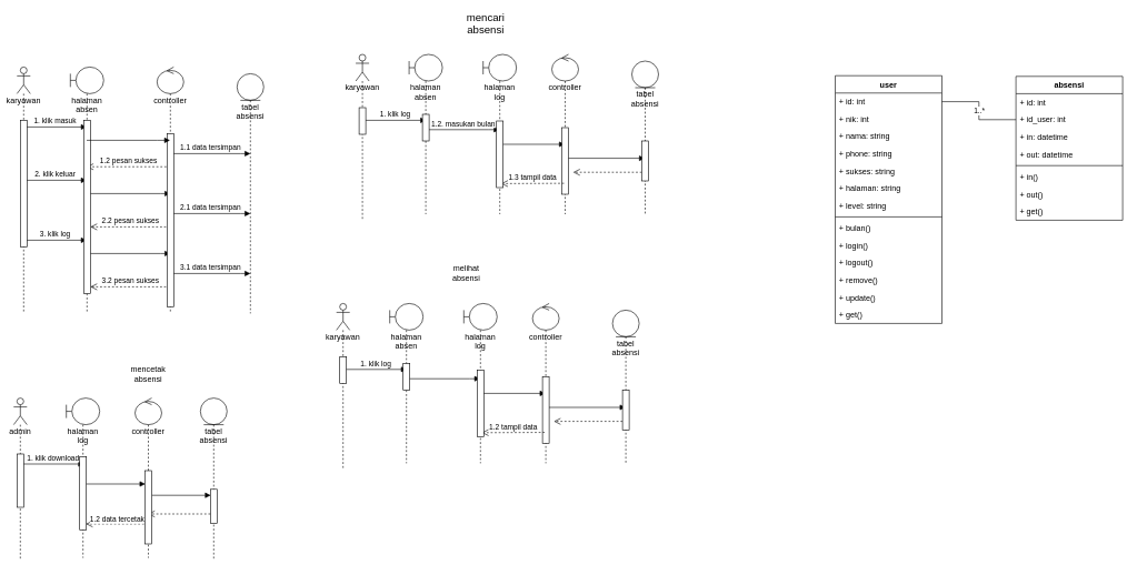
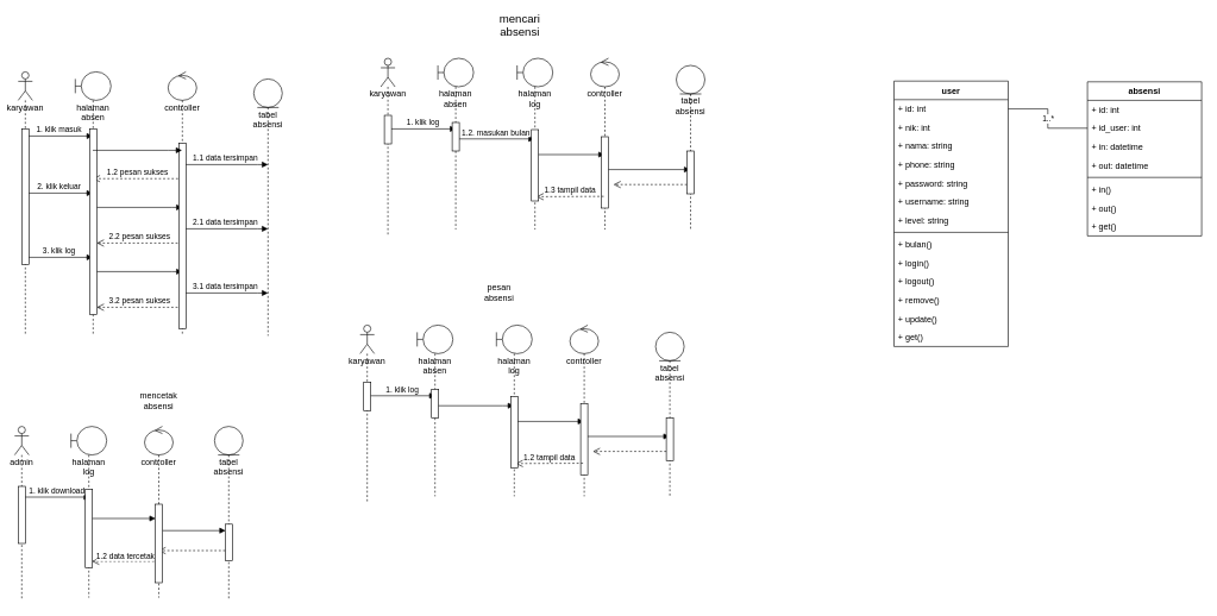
- <mxCell id="75" value="+ sukses: string" style="text;strokeColor=none;fillColor=none;align=left;verticalAlign=top;spacingLeft=4;spacingRight=4;overflow=hidden;rotatable=0;points=[[0,0.5],[1,0.5]];portConstraint=eastwest;" parent="70" vertex="1"><mxGeometry y="130" width="160" height="26" as="geometry" /></mxCell>
+ <mxCell id="75" value="+ password: string" style="text;strokeColor=none;fillColor=none;align=left;verticalAlign=top;spacingLeft=4;spacingRight=4;overflow=hidden;rotatable=0;points=[[0,0.5],[1,0.5]];portConstraint=eastwest;" parent="70" vertex="1"><mxGeometry y="130" width="160" height="26" as="geometry" /></mxCell>
- <mxCell id="76" value="+ halaman: string" style="text;strokeColor=none;fillColor=none;align=left;verticalAlign=top;spacingLeft=4;spacingRight=4;overflow=hidden;rotatable=0;points=[[0,0.5],[1,0.5]];portConstraint=eastwest;" parent="70" vertex="1"><mxGeometry y="156" width="160" height="26" as="geometry" /></mxCell>
+ <mxCell id="76" value="+ username: string" style="text;strokeColor=none;fillColor=none;align=left;verticalAlign=top;spacingLeft=4;spacingRight=4;overflow=hidden;rotatable=0;points=[[0,0.5],[1,0.5]];portConstraint=eastwest;" parent="70" vertex="1"><mxGeometry y="156" width="160" height="26" as="geometry" /></mxCell>
- <mxCell id="39" value="&lt;span&gt;melihat absensi&lt;/span&gt;" style="text;html=1;strokeColor=none;fillColor=none;align=center;verticalAlign=middle;whiteSpace=wrap;rounded=0;" parent="1" vertex="1"><mxGeometry x="669" y="394" width="60" height="30" as="geometry" /></mxCell>
+ <mxCell id="39" value="&lt;span&gt;pesan absensi&lt;/span&gt;" style="text;html=1;strokeColor=none;fillColor=none;align=center;verticalAlign=middle;whiteSpace=wrap;rounded=0;" parent="1" vertex="1"><mxGeometry x="669" y="394" width="60" height="30" as="geometry" /></mxCell>
